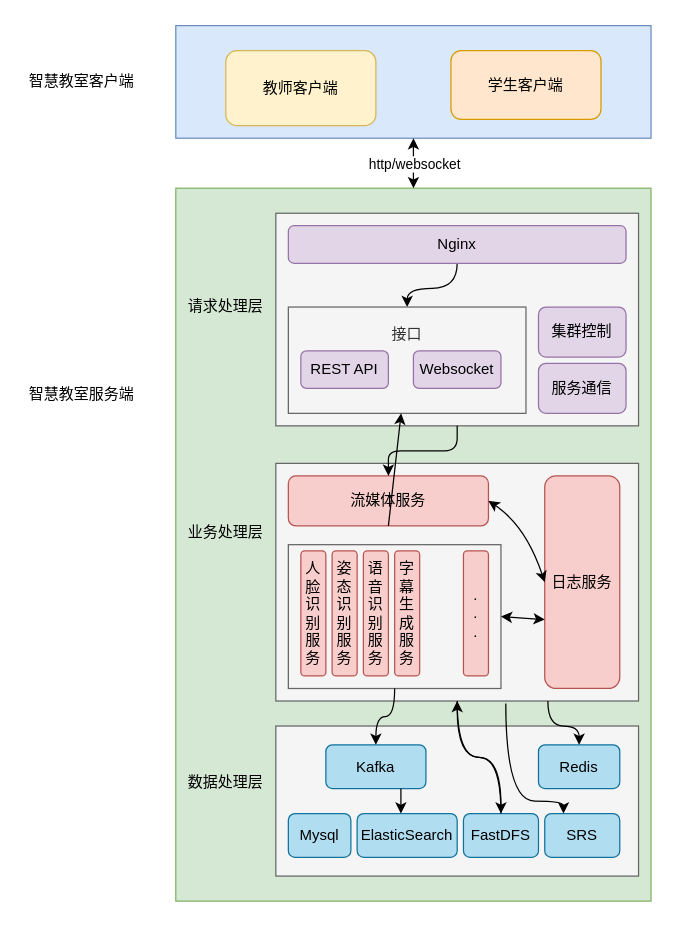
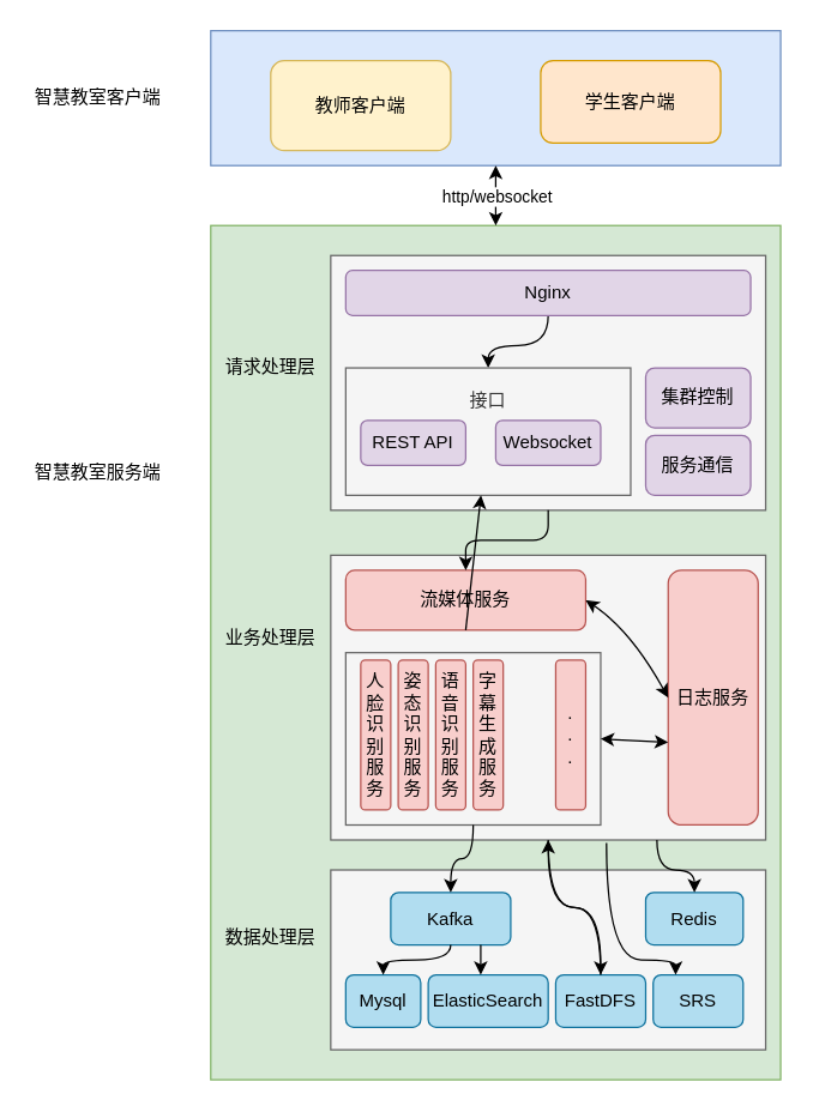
- <mxCell id="25" value="日志服务" style="rounded=1;whiteSpace=wrap;html=1;fillColor=#f8cecc;strokeColor=#b85450;" parent="1" vertex="1"><mxGeometry x="435" y="380" width="60" height="170" as="geometry" /></mxCell>
+ <mxCell id="25" value="日志服务" style="rounded=1;whiteSpace=wrap;html=1;fillColor=#f8cecc;strokeColor=#b85450;" parent="1" vertex="1"><mxGeometry x="445" y="380" width="60" height="170" as="geometry" /></mxCell>
+ <mxCell id="41" style="edgeStyle=orthogonalEdgeStyle;orthogonalLoop=1;jettySize=auto;html=1;exitX=0.5;exitY=1;exitDx=0;exitDy=0;entryX=0.5;entryY=0;entryDx=0;entryDy=0;curved=1;" parent="1" source="34" target="36" edge="1"><mxGeometry relative="1" as="geometry"><mxPoint x="80" y="590" as="sourcePoint" /><mxPoint x="40" y="625" as="targetPoint" /><Array as="points"><mxPoint x="300" y="640" /><mxPoint x="255" y="640" /></Array></mxGeometry></mxCell>
